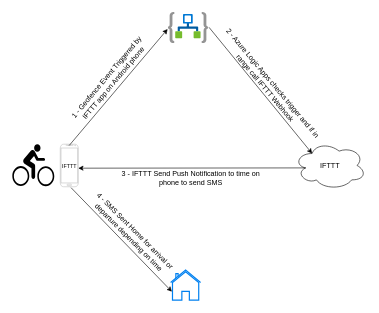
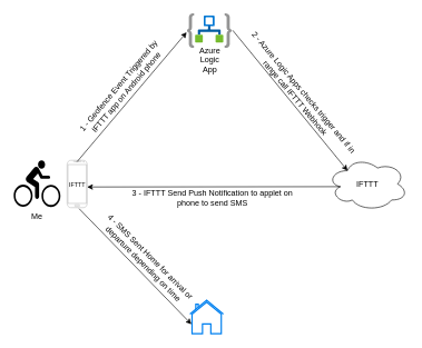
+ <mxCell id="13" value="Azure Logic&lt;br&gt;App" style="text;html=1;strokeColor=none;fillColor=none;align=center;verticalAlign=middle;whiteSpace=wrap;rounded=0;" vertex="1" parent="1"><mxGeometry x="294" y="80" width="40" height="20" as="geometry" /></mxCell>
- <mxCell id="16" value="3 - IFTTT Send Push Notification to time on phone to send SMS" style="text;html=1;strokeColor=none;fillColor=none;align=center;verticalAlign=middle;whiteSpace=wrap;rounded=0;" vertex="1" parent="1"><mxGeometry x="190" y="287" width="256" height="20" as="geometry" /></mxCell>
+ <mxCell id="16" value="3 - IFTTT Send Push Notification to applet on phone to send SMS" style="text;html=1;strokeColor=none;fillColor=none;align=center;verticalAlign=middle;whiteSpace=wrap;rounded=0;" vertex="1" parent="1"><mxGeometry x="190" y="287" width="256" height="20" as="geometry" /></mxCell>
+ <mxCell id="11" value="Me" style="text;html=1;strokeColor=none;fillColor=none;align=center;verticalAlign=middle;whiteSpace=wrap;rounded=0;" vertex="1" parent="1"><mxGeometry x="35" y="314" width="40" height="20" as="geometry" /></mxCell>
